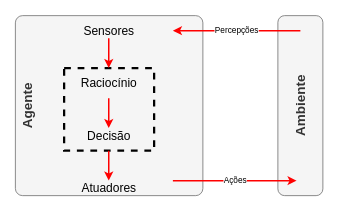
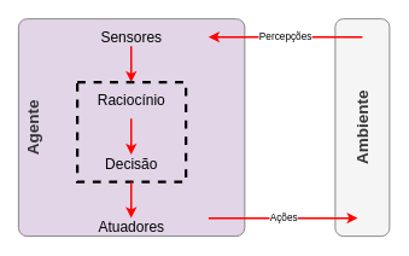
- <mxCell id="2" value="Agente" style="rounded=1;whiteSpace=wrap;html=1;glass=0;sketch=0;shadow=0;arcSize=4;verticalAlign=top;horizontal=0;fontSize=18;fillColor=#f5f5f5;strokeColor=#666666;fontColor=#333333;fontStyle=1" vertex="1" parent="1"><mxGeometry x="20" y="20" width="250" height="240" as="geometry" /></mxCell>
+ <mxCell id="2" value="Agente" style="rounded=1;whiteSpace=wrap;html=1;glass=0;sketch=0;shadow=0;arcSize=4;verticalAlign=top;horizontal=0;fontSize=18;fillColor=#e1d5e7;strokeColor=#666666;fontColor=#333333;fontStyle=1;" vertex="1" parent="1"><mxGeometry x="20" y="20" width="250" height="240" as="geometry" /></mxCell>
